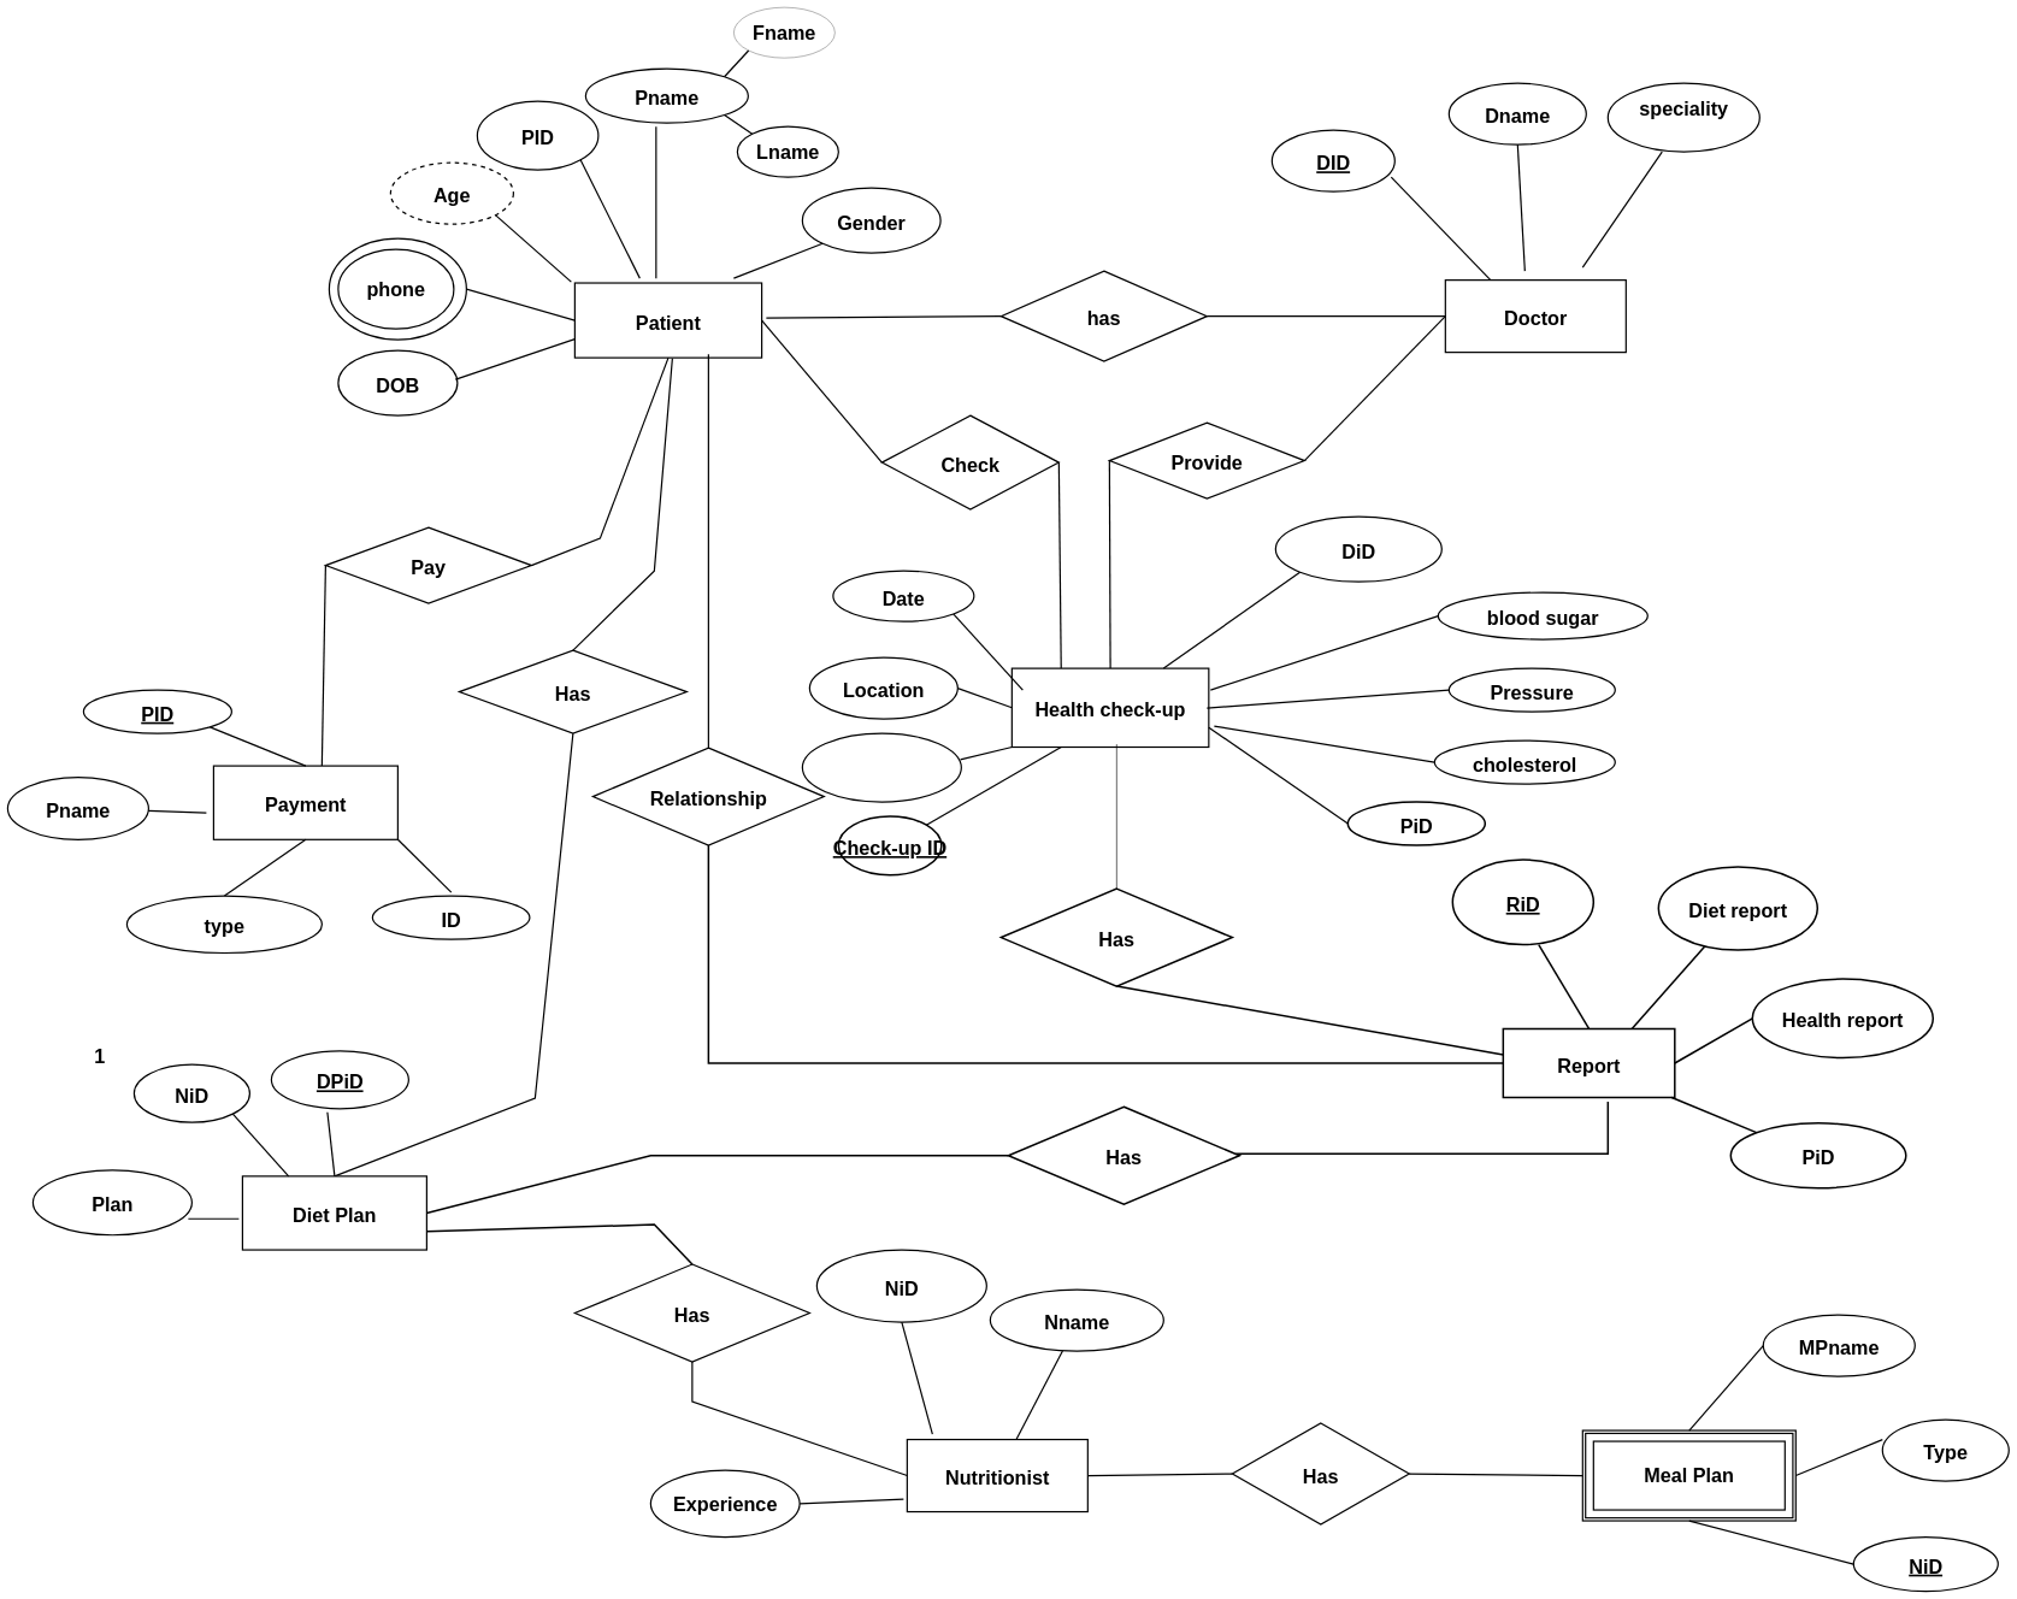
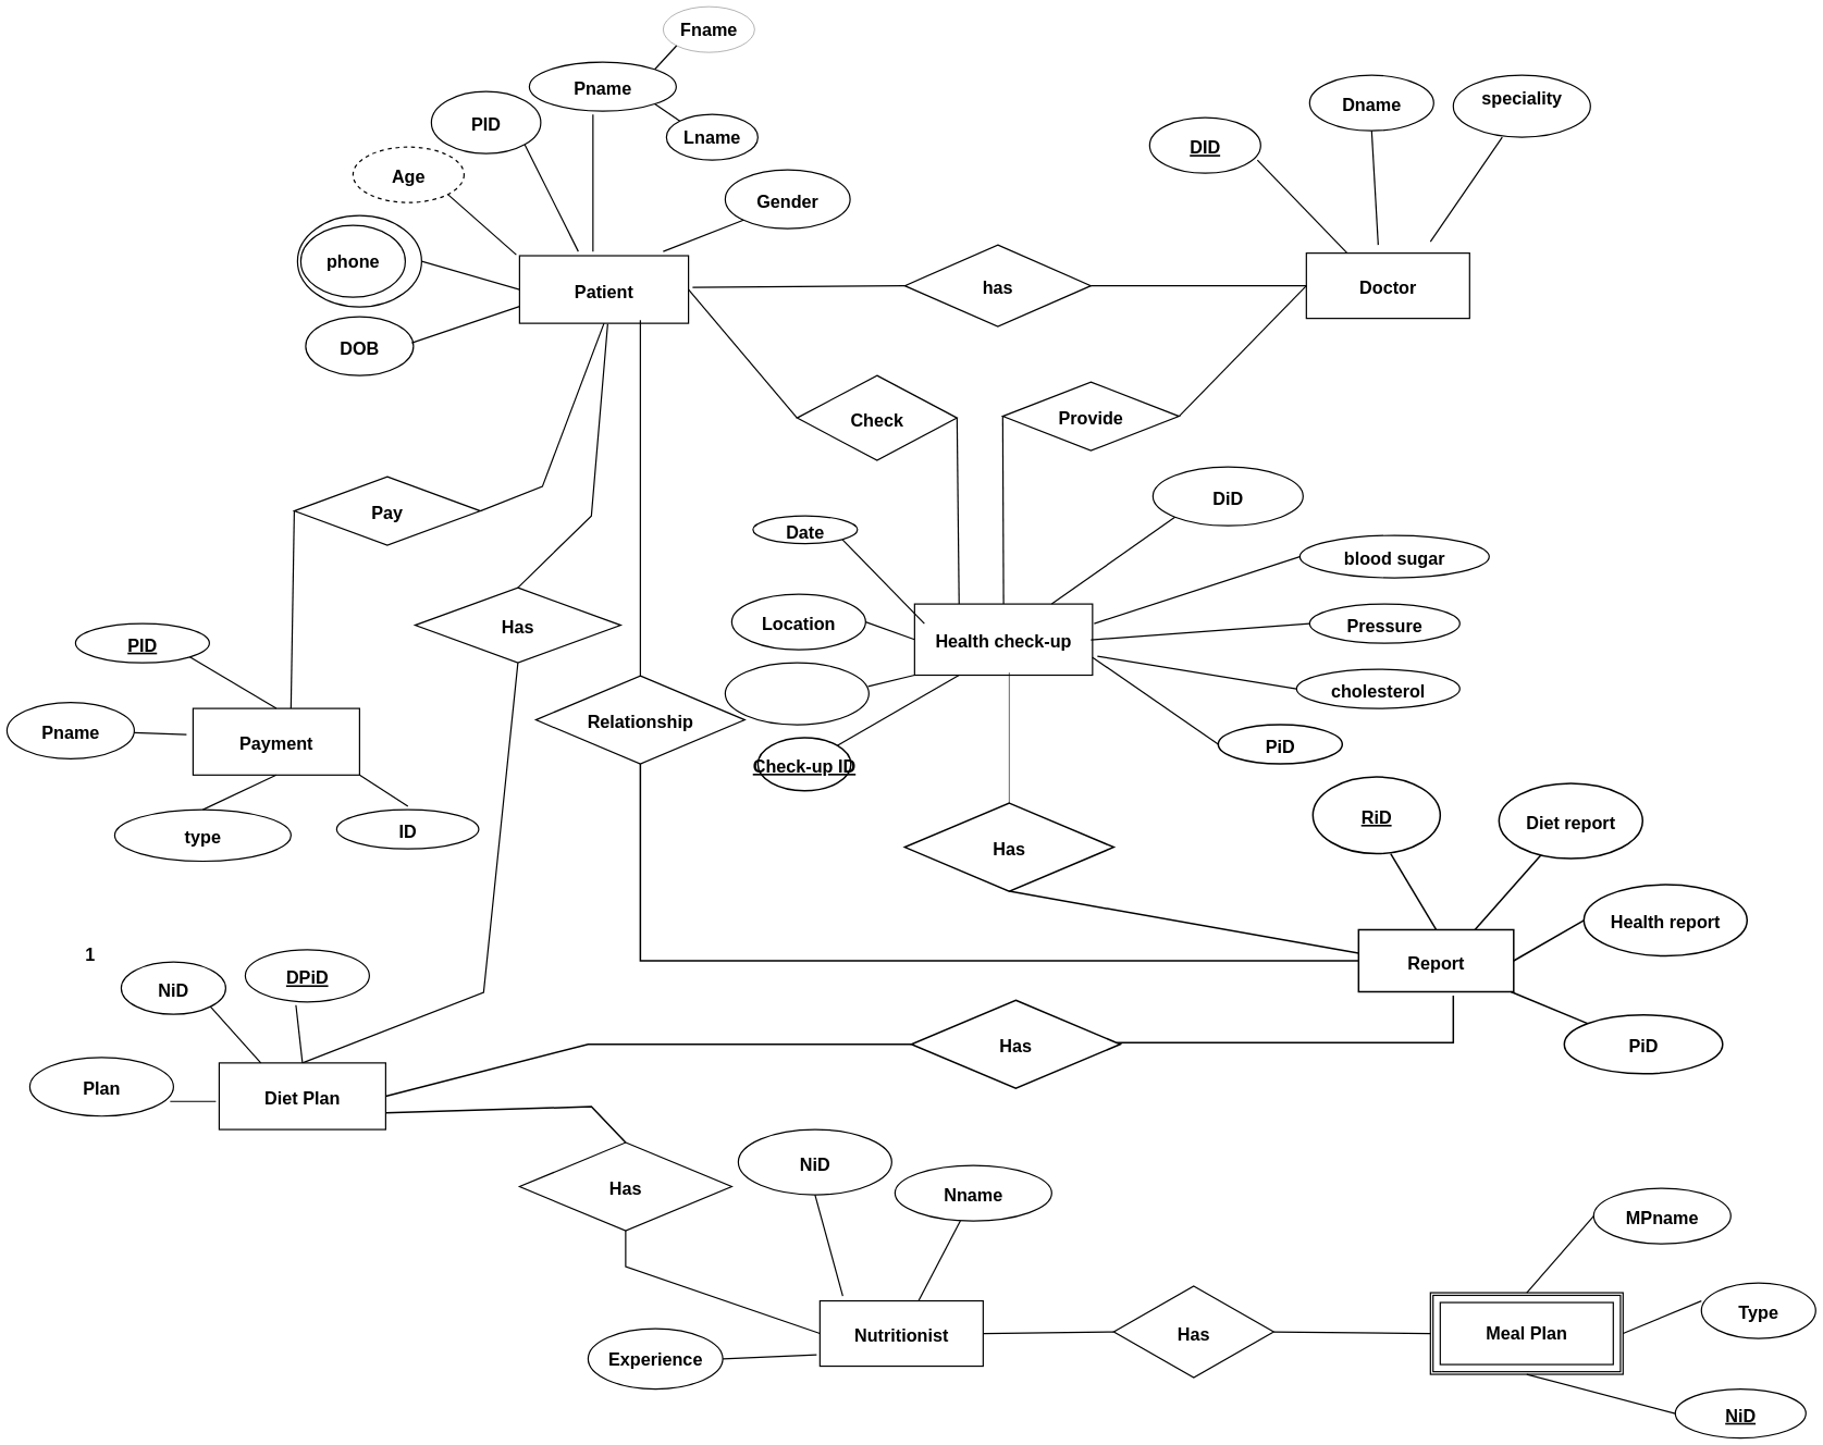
- <mxCell id="68" value="&lt;font style=&quot;font-size: 54px;&quot;&gt;&lt;b style=&quot;font-size: 54px;&quot;&gt;phone&lt;/b&gt;&lt;/font&gt;" style="ellipse;whiteSpace=wrap;html=1;labelBorderColor=none;strokeWidth=4;fontSize=54;" vertex="1" parent="1"><mxGeometry x="935" y="690" width="320" height="220" as="geometry" /></mxCell>
+ <mxCell id="68" value="&lt;font style=&quot;font-size: 54px;&quot;&gt;&lt;b style=&quot;font-size: 54px;&quot;&gt;phone&lt;/b&gt;&lt;/font&gt;" style="ellipse;whiteSpace=wrap;html=1;labelBorderColor=none;strokeWidth=4;fontSize=54;" vertex="1" parent="1"><mxGeometry x="920" y="690" width="320" height="220" as="geometry" /></mxCell>
- <mxCell id="44" value="Date" style="ellipse;align=center;fontSize=54;strokeWidth=4;fontStyle=1;labelBorderColor=none;" parent="1" vertex="1"><mxGeometry x="2305" y="1580" width="390" height="140" as="geometry" /></mxCell>
+ <mxCell id="44" value="Date" style="ellipse;align=center;fontSize=54;strokeWidth=4;fontStyle=1;labelBorderColor=none;" parent="1" vertex="1"><mxGeometry x="2305" y="1580" width="320" height="85" as="geometry" /></mxCell>
- <mxCell id="3" value="Payment" style="align=center;aspect=fixed;fontSize=54;fontStyle=1;labelBorderColor=none;strokeWidth=4;" parent="1" vertex="1"><mxGeometry x="590" y="2120" width="510" height="204" as="geometry" /></mxCell>
+ <mxCell id="3" value="Payment" style="align=center;aspect=fixed;fontSize=54;fontStyle=1;labelBorderColor=none;strokeWidth=4;" parent="1" vertex="1"><mxGeometry x="590" y="2170" width="510" height="204" as="geometry" /></mxCell>
